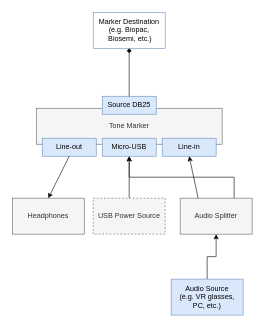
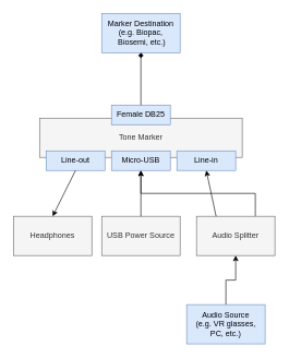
- <mxCell id="9" value="Marker Destination&lt;div&gt;(e.g. Biopac,&lt;/div&gt;&lt;div&gt;&amp;nbsp;Biosemi, etc.)&lt;/div&gt;" style="rounded=0;whiteSpace=wrap;html=1;fillColor=#ffffff;strokeColor=#6c8ebf;" vertex="1" parent="1"><mxGeometry x="155" y="20" width="120" height="60" as="geometry" /></mxCell>
+ <mxCell id="9" value="Marker Destination&lt;div&gt;(e.g. Biopac,&lt;/div&gt;&lt;div&gt;&amp;nbsp;Biosemi, etc.)&lt;/div&gt;" style="rounded=0;whiteSpace=wrap;html=1;fillColor=#dae8fc;strokeColor=#6c8ebf;" vertex="1" parent="1"><mxGeometry x="155" y="20" width="120" height="60" as="geometry" /></mxCell>
- <mxCell id="3" value="Source DB25" style="rounded=0;whiteSpace=wrap;html=1;fillColor=#dae8fc;strokeColor=#6c8ebf;" vertex="1" parent="1"><mxGeometry x="170" y="160" width="90" height="30" as="geometry" /></mxCell>
+ <mxCell id="3" value="Female DB25" style="rounded=0;whiteSpace=wrap;html=1;fillColor=#dae8fc;strokeColor=#6c8ebf;" vertex="1" parent="1"><mxGeometry x="170" y="160" width="90" height="30" as="geometry" /></mxCell>
- <mxCell id="7" value="USB Power Source" style="rounded=0;whiteSpace=wrap;html=1;fillColor=#f5f5f5;strokeColor=#666666;fontColor=#333333;dashed=1;" vertex="1" parent="1"><mxGeometry x="155" y="330" width="120" height="60" as="geometry" /></mxCell>
+ <mxCell id="7" value="USB Power Source" style="rounded=0;whiteSpace=wrap;html=1;fillColor=#f5f5f5;strokeColor=#666666;fontColor=#333333;" vertex="1" parent="1"><mxGeometry x="155" y="330" width="120" height="60" as="geometry" /></mxCell>
